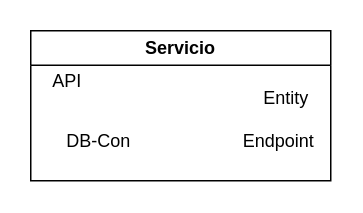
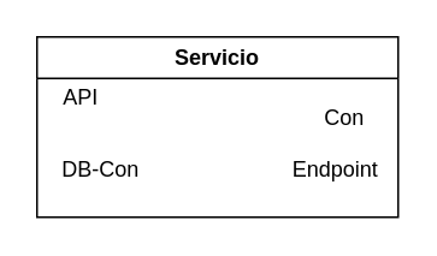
- <mxCell id="3" value="Entity" style="text;html=1;align=center;verticalAlign=middle;resizable=0;points=[];autosize=1;strokeColor=none;fillColor=none;" vertex="1" parent="2"><mxGeometry x="145" y="30" width="50" height="30" as="geometry" /></mxCell>
+ <mxCell id="3" value="Con" style="text;html=1;align=center;verticalAlign=middle;resizable=0;points=[];autosize=1;strokeColor=none;fillColor=none;" vertex="1" parent="2"><mxGeometry x="145" y="30" width="50" height="30" as="geometry" /></mxCell>
- <mxCell id="5" value="DB-Con" style="text;html=1;align=center;verticalAlign=middle;resizable=0;points=[];autosize=1;strokeColor=none;fillColor=none;" vertex="1" parent="2"><mxGeometry x="10" y="59" width="70" height="30" as="geometry" /></mxCell>
+ <mxCell id="5" value="DB-Con" style="text;html=1;align=center;verticalAlign=middle;resizable=0;points=[];autosize=1;strokeColor=none;fillColor=none;" vertex="1" parent="2"><mxGeometry y="59" width="70" height="30" as="geometry" /></mxCell>
